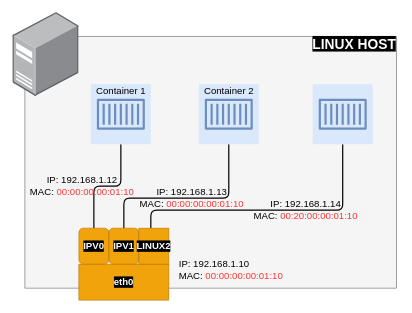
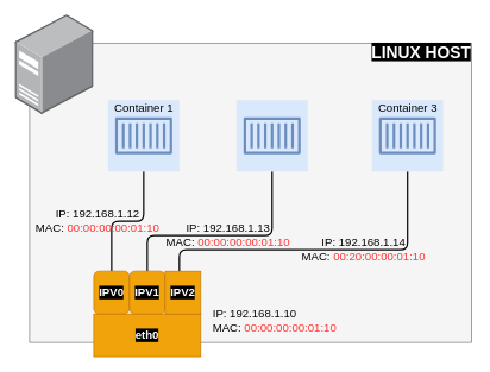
- <mxCell id="20" value="&lt;span style=&quot;color: rgb(0 , 0 , 0)&quot;&gt;Container 2&lt;/span&gt;" style="text;html=1;resizable=0;autosize=1;align=center;verticalAlign=middle;points=[];fillColor=none;strokeColor=none;rounded=0;labelBackgroundColor=none;fontSize=16;fontColor=#FF3333;" vertex="1" parent="1"><mxGeometry x="331" y="140" width="100" height="20" as="geometry" /></mxCell>
+ <mxCell id="22" value="&lt;span style=&quot;color: rgb(0 , 0 , 0)&quot;&gt;Container 3&lt;/span&gt;" style="text;html=1;resizable=0;autosize=1;align=center;verticalAlign=middle;points=[];fillColor=none;strokeColor=none;rounded=0;labelBackgroundColor=none;fontSize=16;fontColor=#FF3333;" vertex="1" parent="1"><mxGeometry x="521" y="140" width="100" height="20" as="geometry" /></mxCell>
- <mxCell id="15" value="&lt;b&gt;&lt;font style=&quot;font-size: 16px&quot; color=&quot;#ffffff&quot;&gt;LINUX2&lt;/font&gt;&lt;/b&gt;" style="whiteSpace=wrap;html=1;labelBackgroundColor=#000000;fillColor=#f0a30a;strokeColor=#BD7000;fontColor=#000000;" vertex="1" parent="11"><mxGeometry x="100" width="50" height="60" as="geometry" /></mxCell>
+ <mxCell id="15" value="&lt;b&gt;&lt;font style=&quot;font-size: 16px&quot; color=&quot;#ffffff&quot;&gt;IPV2&lt;/font&gt;&lt;/b&gt;" style="whiteSpace=wrap;html=1;labelBackgroundColor=#000000;fillColor=#f0a30a;strokeColor=#BD7000;fontColor=#000000;" vertex="1" parent="11"><mxGeometry x="100" width="50" height="60" as="geometry" /></mxCell>
